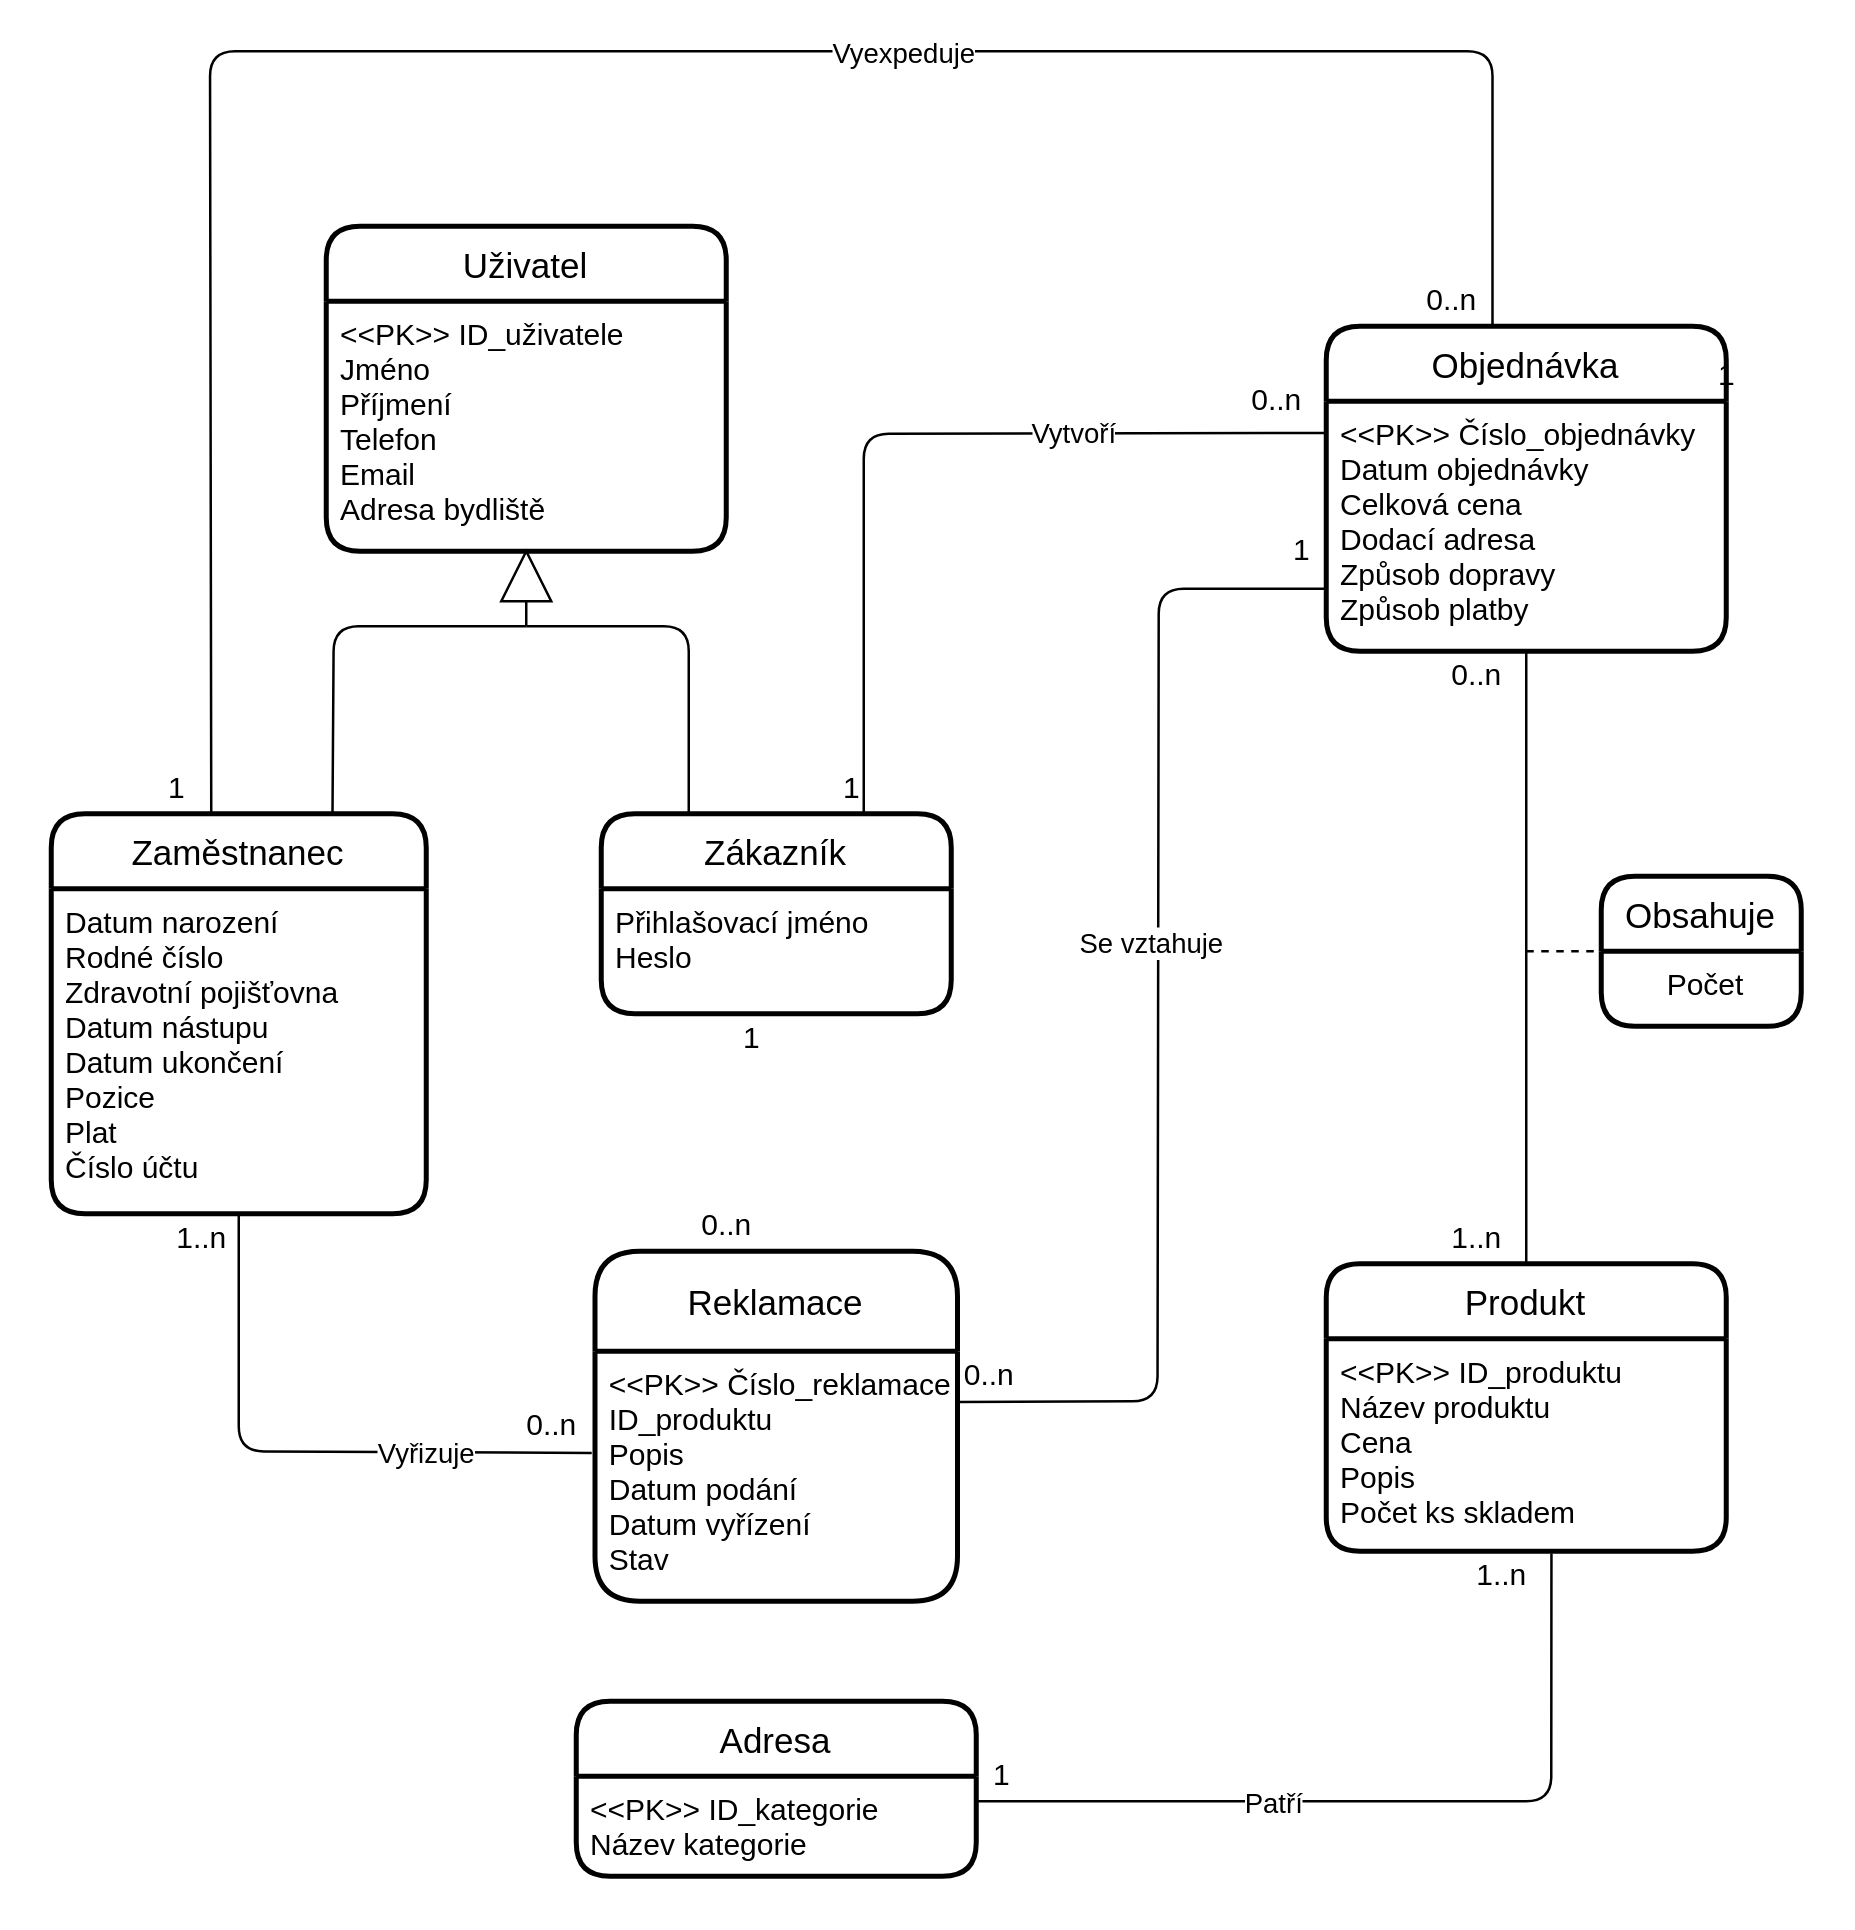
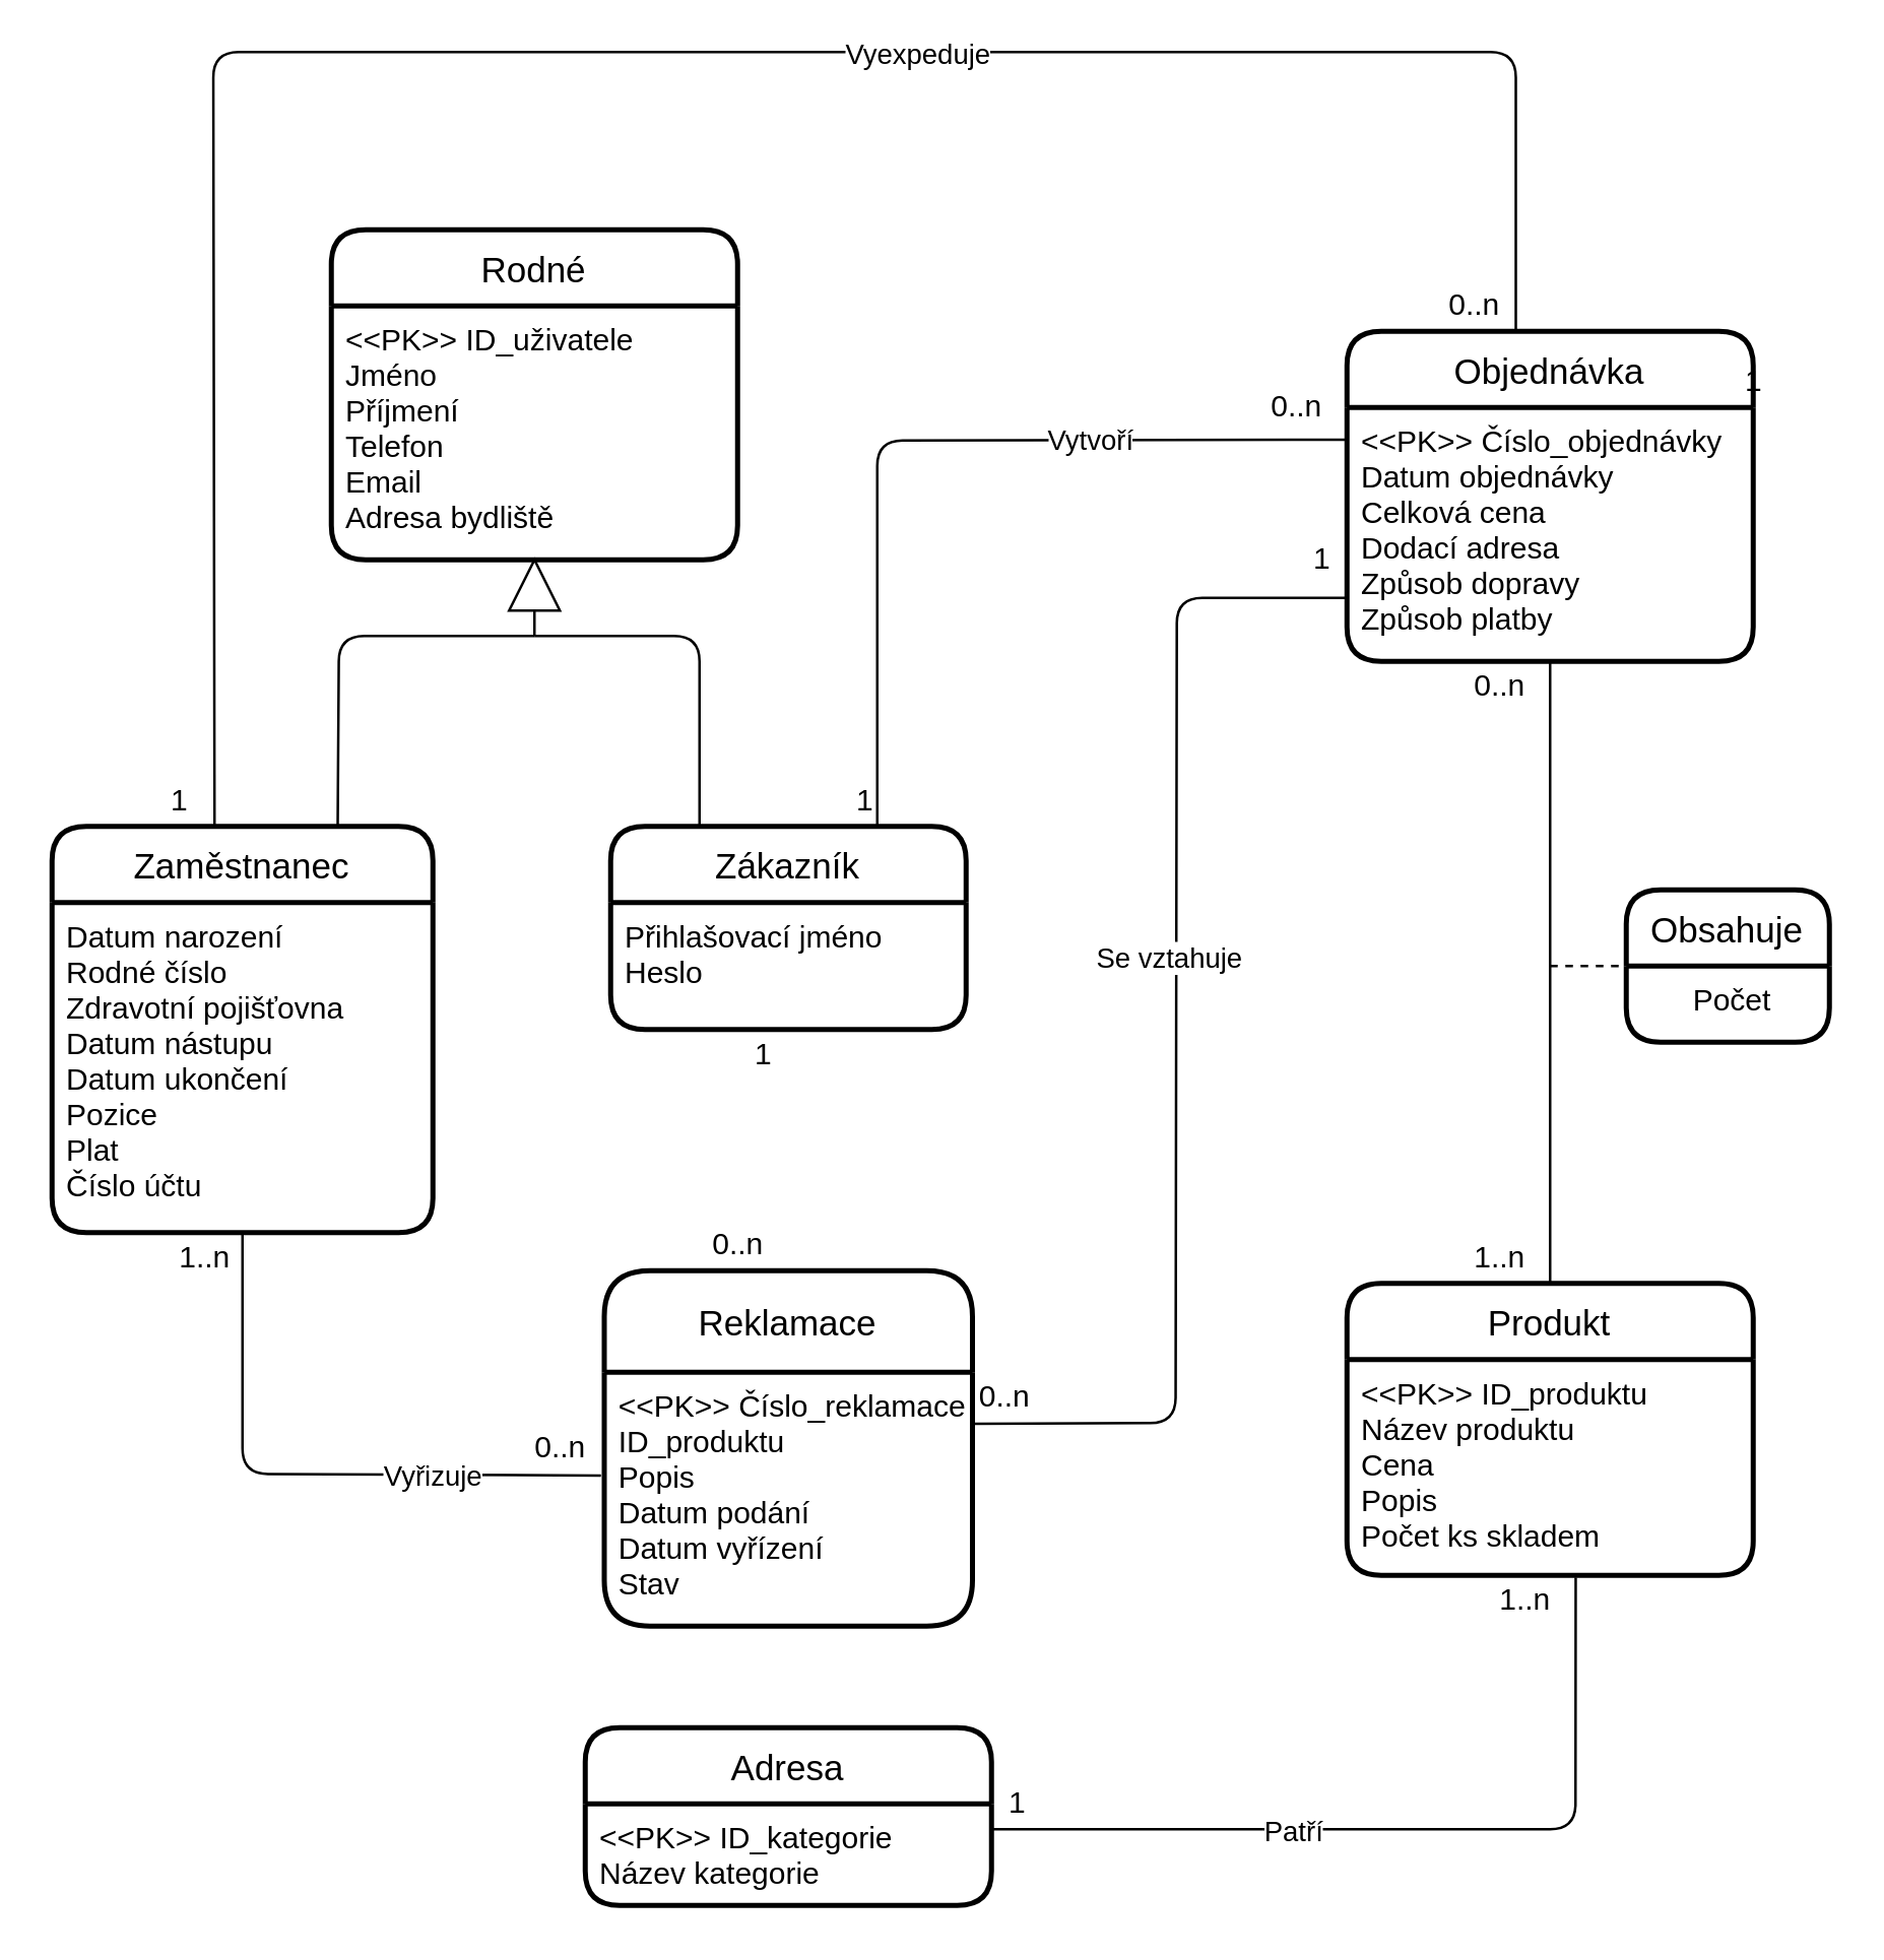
- <mxCell id="2" value="Uživatel" style="swimlane;childLayout=stackLayout;horizontal=1;startSize=30;horizontalStack=0;rounded=1;fontSize=14;fontStyle=0;strokeWidth=2;resizeParent=0;resizeLast=1;shadow=0;dashed=0;align=center;" parent="1" vertex="1"><mxGeometry x="130" y="90" width="160" height="130" as="geometry" /></mxCell>
+ <mxCell id="2" value="Rodné" style="swimlane;childLayout=stackLayout;horizontal=1;startSize=30;horizontalStack=0;rounded=1;fontSize=14;fontStyle=0;strokeWidth=2;resizeParent=0;resizeLast=1;shadow=0;dashed=0;align=center;" parent="1" vertex="1"><mxGeometry x="130" y="90" width="160" height="130" as="geometry" /></mxCell>
